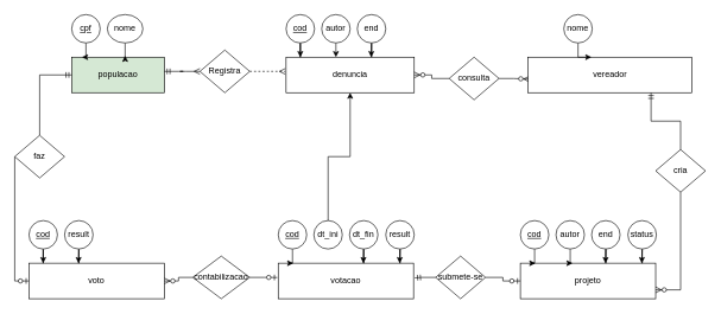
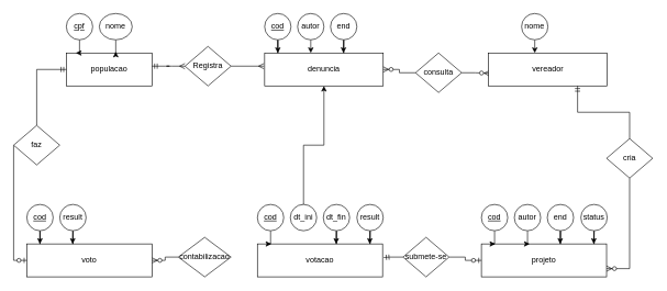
- <mxCell id="7" style="edgeStyle=orthogonalEdgeStyle;rounded=0;orthogonalLoop=1;jettySize=auto;html=1;entryX=-0.006;entryY=0.4;entryDx=0;entryDy=0;entryPerimeter=0;endArrow=ERmany;endFill=0;dashed=1;" edge="1" parent="1" source="8" target="9"><mxGeometry relative="1" as="geometry" /></mxCell>
+ <mxCell id="7" style="edgeStyle=orthogonalEdgeStyle;rounded=0;orthogonalLoop=1;jettySize=auto;html=1;entryX=-0.006;entryY=0.4;entryDx=0;entryDy=0;entryPerimeter=0;endArrow=ERmany;endFill=0;" edge="1" parent="1" source="8" target="9"><mxGeometry relative="1" as="geometry" /></mxCell>
- <mxCell id="2" value="populacao" style="whiteSpace=wrap;html=1;align=center;fillColor=#d5e8d4;" vertex="1" parent="1"><mxGeometry x="100" y="80" width="130" height="50" as="geometry" /></mxCell>
+ <mxCell id="2" value="populacao" style="whiteSpace=wrap;html=1;align=center;" vertex="1" parent="1"><mxGeometry x="100" y="80" width="130" height="50" as="geometry" /></mxCell>
- <mxCell id="19" value="vereador" style="whiteSpace=wrap;html=1;align=center;" vertex="1" parent="1"><mxGeometry x="741" y="80" width="230" height="50" as="geometry" /></mxCell>
+ <mxCell id="19" value="vereador" style="whiteSpace=wrap;html=1;align=center;" vertex="1" parent="1"><mxGeometry x="741" y="80" width="180" height="50" as="geometry" /></mxCell>
- <mxCell id="46" style="edgeStyle=orthogonalEdgeStyle;rounded=0;orthogonalLoop=1;jettySize=auto;html=1;entryX=-0.007;entryY=0.403;entryDx=0;entryDy=0;entryPerimeter=0;endArrow=ERzeroToOne;endFill=1;" edge="1" parent="1" source="48" target="37"><mxGeometry relative="1" as="geometry" /></mxCell>
